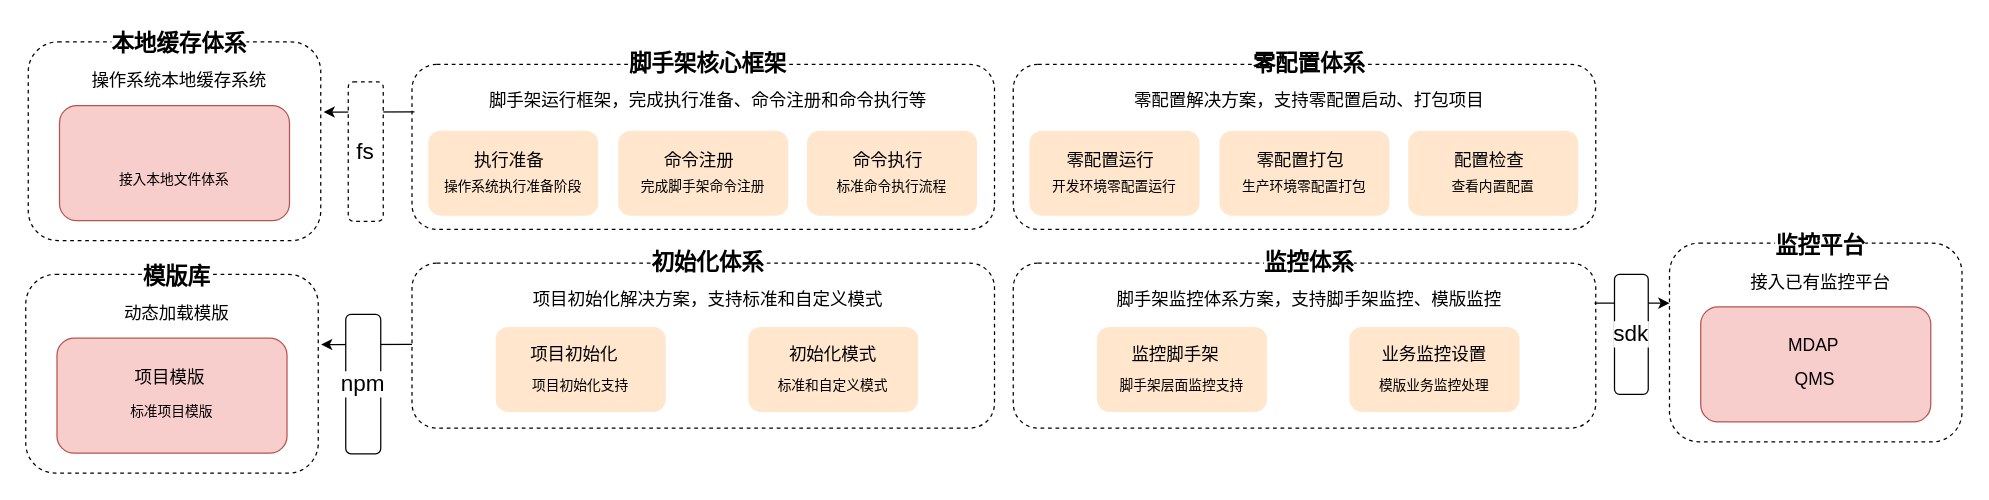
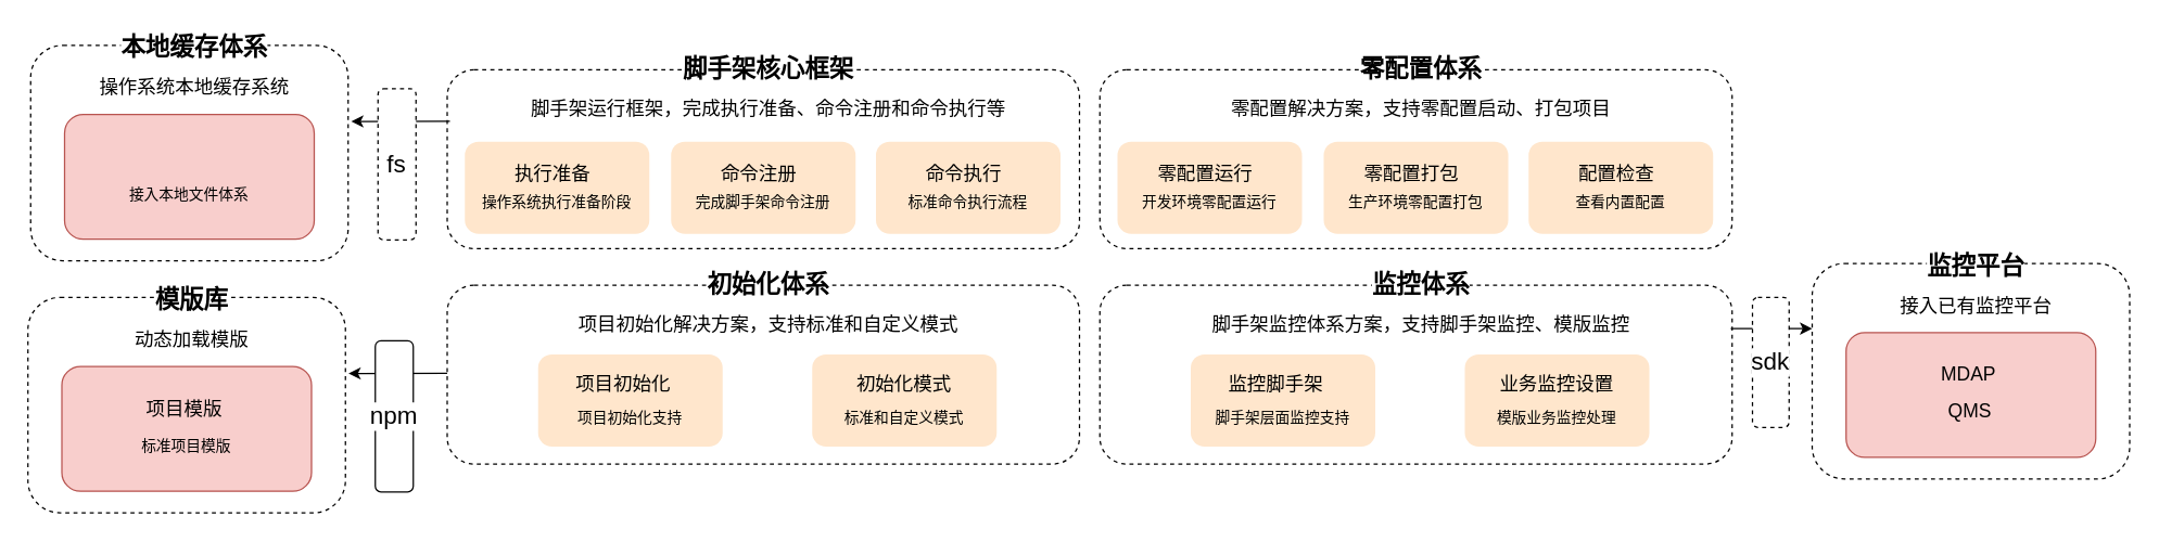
- <mxCell id="66" value="sdk" style="rounded=1;whiteSpace=wrap;html=1;shadow=0;dashed=0;labelBackgroundColor=#FFFFFF;fontSize=18;fillColor=default;" vertex="1" parent="1"><mxGeometry x="1291" y="219" width="27" height="96" as="geometry" /></mxCell>
+ <mxCell id="66" value="sdk" style="rounded=1;whiteSpace=wrap;html=1;shadow=0;dashed=1;labelBackgroundColor=#FFFFFF;fontSize=18;fillColor=default;" vertex="1" parent="1"><mxGeometry x="1291" y="219" width="27" height="96" as="geometry" /></mxCell>
